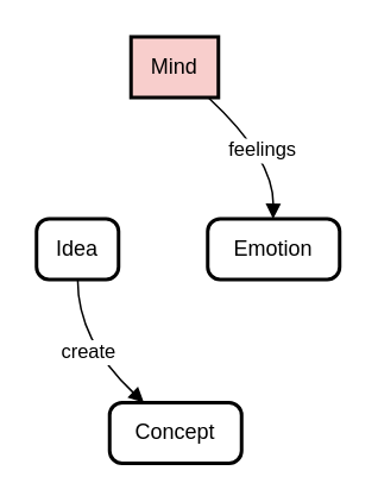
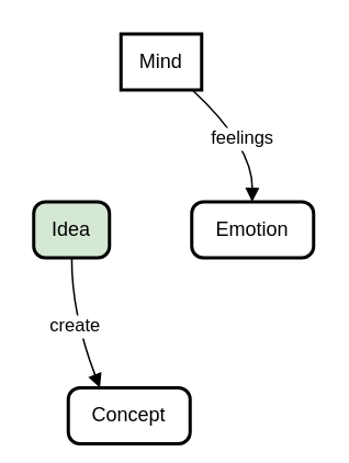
- <mxCell id="2" value="Mind" style="whiteSpace=wrap;strokeWidth=2;fillColor=#f8cecc;" vertex="1" parent="1"><mxGeometry x="73" width="49" height="34" as="geometry" y="20" /></mxCell>
+ <mxCell id="2" value="Mind" style="whiteSpace=wrap;strokeWidth=2;" vertex="1" parent="1"><mxGeometry x="73" width="49" height="34" as="geometry" y="20" /></mxCell>
- <mxCell id="3" value="Idea" style="rounded=1;absoluteArcSize=1;arcSize=14;whiteSpace=wrap;strokeWidth=2;" vertex="1" parent="1"><mxGeometry x="20" y="122" width="46" height="34" as="geometry" /></mxCell>
+ <mxCell id="3" value="Idea" style="rounded=1;absoluteArcSize=1;arcSize=14;whiteSpace=wrap;strokeWidth=2;fillColor=#d5e8d4;" vertex="1" parent="1"><mxGeometry x="20" y="122" width="46" height="34" as="geometry" /></mxCell>
- <mxCell id="5" value="Concept" style="rounded=1;absoluteArcSize=1;arcSize=14;whiteSpace=wrap;strokeWidth=2;" vertex="1" parent="1"><mxGeometry x="61" y="225" width="74" height="34" as="geometry" /></mxCell>
+ <mxCell id="5" value="Concept" style="rounded=1;absoluteArcSize=1;arcSize=14;whiteSpace=wrap;strokeWidth=2;" vertex="1" parent="1"><mxGeometry x="41" y="235" width="74" height="34" as="geometry" /></mxCell>
